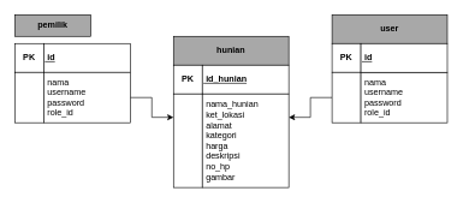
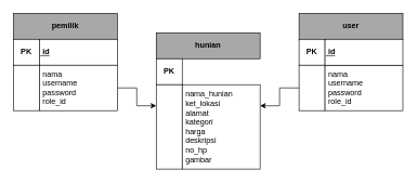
- <mxCell id="2" value="&lt;b&gt;pemilik&lt;/b&gt;" style="rounded=0;whiteSpace=wrap;html=1;fillColor=#A8A8A8;" vertex="1" parent="1"><mxGeometry x="20" y="20" width="105" height="30" as="geometry" /></mxCell>
+ <mxCell id="2" value="&lt;b&gt;pemilik&lt;/b&gt;" style="rounded=0;whiteSpace=wrap;html=1;fillColor=#A8A8A8;" vertex="1" parent="1"><mxGeometry x="20" y="20" width="160" height="40" as="geometry" /></mxCell>
- <mxCell id="10" value="&lt;b&gt;&lt;u&gt;&amp;nbsp;id_hunian&lt;/u&gt;&lt;/b&gt;" style="rounded=0;whiteSpace=wrap;html=1;align=left;" vertex="1" parent="1"><mxGeometry x="280" y="90" width="120" height="40" as="geometry" /></mxCell>
